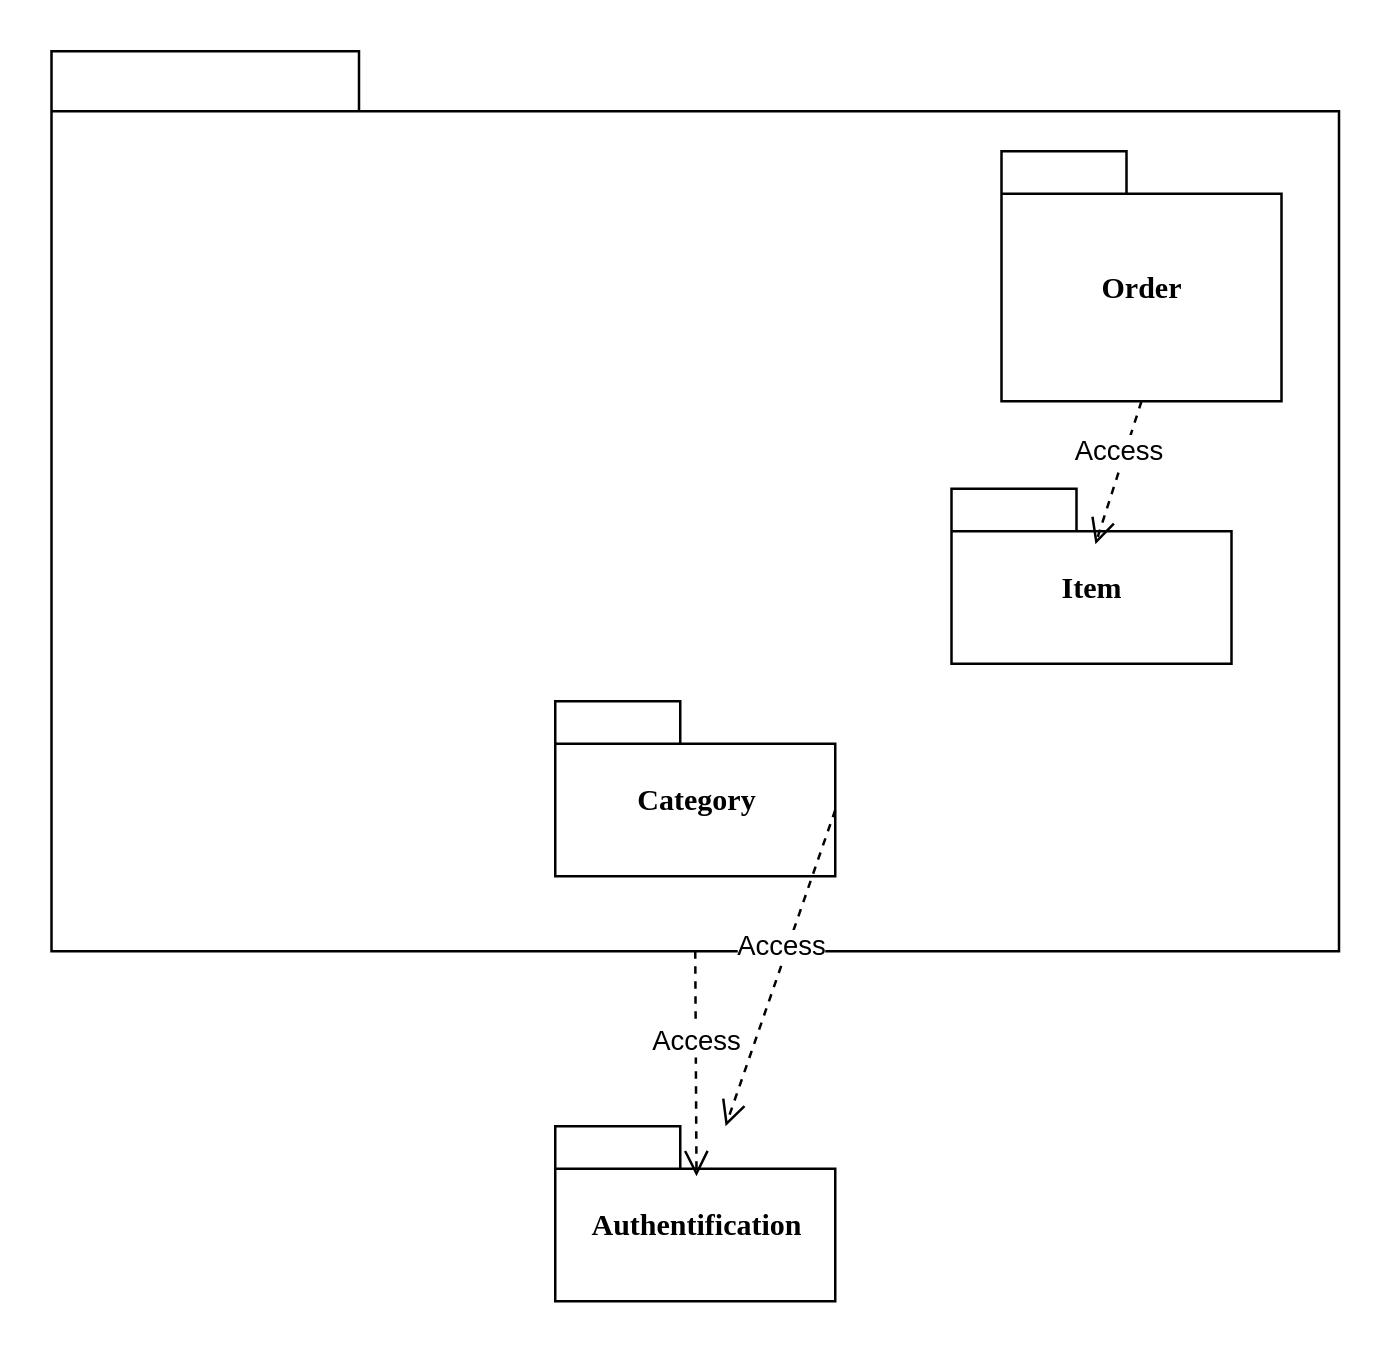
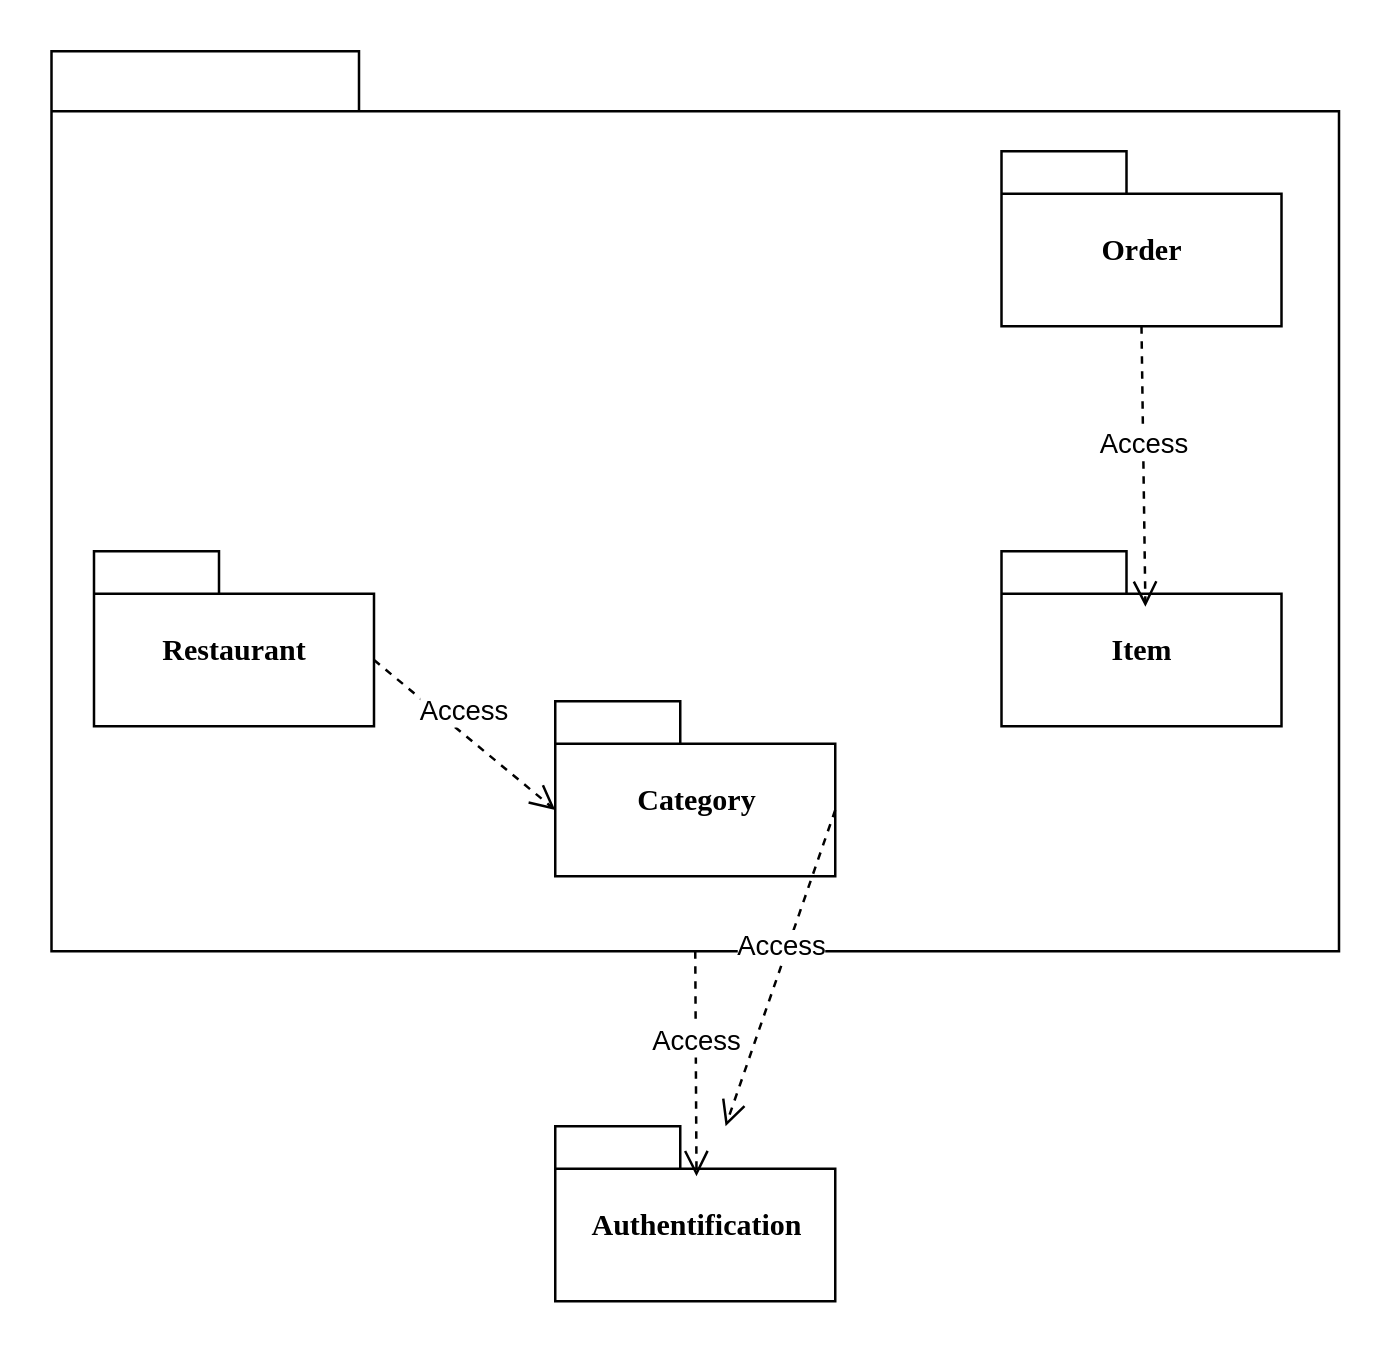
- <mxCell id="7" value="&lt;span style=&quot;font-size: 12px;&quot;&gt;Order&lt;/span&gt;" style="shape=folder;fontStyle=1;spacingTop=10;tabWidth=50;tabHeight=17;tabPosition=left;html=1;rounded=0;shadow=0;comic=0;labelBackgroundColor=none;strokeColor=#000000;strokeWidth=1;fillColor=#ffffff;fontFamily=Verdana;fontSize=10;fontColor=#000000;align=center;" vertex="1" parent="1"><mxGeometry x="400" y="60" width="112" height="100" as="geometry" /></mxCell>
+ <mxCell id="7" value="&lt;span style=&quot;font-size: 12px;&quot;&gt;Order&lt;/span&gt;" style="shape=folder;fontStyle=1;spacingTop=10;tabWidth=50;tabHeight=17;tabPosition=left;html=1;rounded=0;shadow=0;comic=0;labelBackgroundColor=none;strokeColor=#000000;strokeWidth=1;fillColor=#ffffff;fontFamily=Verdana;fontSize=10;fontColor=#000000;align=center;" vertex="1" parent="1"><mxGeometry x="400" y="60" width="112" height="70" as="geometry" /></mxCell>
- <mxCell id="5" value="&lt;span style=&quot;font-size: 12px;&quot;&gt;Item&lt;/span&gt;" style="shape=folder;fontStyle=1;spacingTop=10;tabWidth=50;tabHeight=17;tabPosition=left;html=1;rounded=0;shadow=0;comic=0;labelBackgroundColor=none;strokeColor=#000000;strokeWidth=1;fillColor=#ffffff;fontFamily=Verdana;fontSize=10;fontColor=#000000;align=center;" vertex="1" parent="1"><mxGeometry x="380" y="195" width="112" height="70" as="geometry" /></mxCell>
+ <mxCell id="5" value="&lt;span style=&quot;font-size: 12px;&quot;&gt;Item&lt;/span&gt;" style="shape=folder;fontStyle=1;spacingTop=10;tabWidth=50;tabHeight=17;tabPosition=left;html=1;rounded=0;shadow=0;comic=0;labelBackgroundColor=none;strokeColor=#000000;strokeWidth=1;fillColor=#ffffff;fontFamily=Verdana;fontSize=10;fontColor=#000000;align=center;" vertex="1" parent="1"><mxGeometry x="400" y="220" width="112" height="70" as="geometry" /></mxCell>
+ <mxCell id="3" value="&lt;font style=&quot;font-size: 12px;&quot;&gt;Restaurant&lt;/font&gt;" style="shape=folder;fontStyle=1;spacingTop=10;tabWidth=50;tabHeight=17;tabPosition=left;html=1;rounded=0;shadow=0;comic=0;labelBackgroundColor=none;strokeColor=#000000;strokeWidth=1;fillColor=#ffffff;fontFamily=Verdana;fontSize=10;fontColor=#000000;align=center;" vertex="1" parent="1"><mxGeometry x="37" y="220" width="112" height="70" as="geometry" /></mxCell>
+ <mxCell id="10" value="Access" style="html=1;verticalAlign=bottom;endArrow=open;dashed=1;endSize=8;curved=0;rounded=0;entryX=0;entryY=0;entryDx=0;entryDy=43.5;entryPerimeter=0;exitX=0;exitY=0;exitDx=112;exitDy=43.5;exitPerimeter=0;" edge="1" parent="1" source="3" target="4"><mxGeometry relative="1" as="geometry"><mxPoint x="272.5" y="246.75" as="sourcePoint" /><mxPoint x="200" y="170" as="targetPoint" /></mxGeometry></mxCell>
